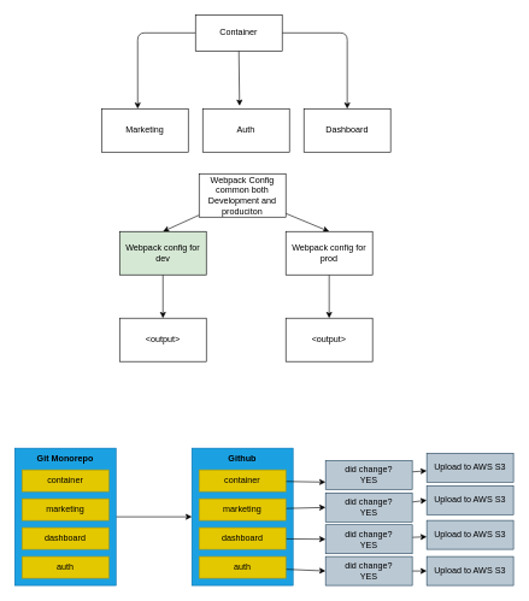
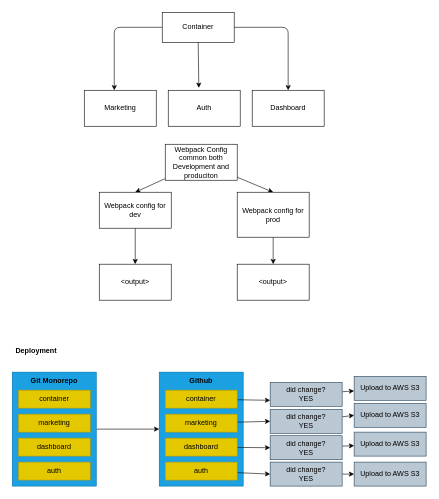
- <mxCell id="13" value="Webpack config for dev" style="whiteSpace=wrap;html=1;fillColor=#d5e8d4;" parent="1" vertex="1"><mxGeometry x="165" y="320" width="120" height="60" as="geometry" /></mxCell>
+ <mxCell id="13" value="Webpack config for dev" style="whiteSpace=wrap;html=1;" parent="1" vertex="1"><mxGeometry x="165" y="320" width="120" height="60" as="geometry" /></mxCell>
- <mxCell id="15" value="Webpack config for prod" style="whiteSpace=wrap;html=1;" parent="1" vertex="1"><mxGeometry x="395" y="320" width="120" height="60" as="geometry" /></mxCell>
+ <mxCell id="15" value="Webpack config for prod" style="whiteSpace=wrap;html=1;" parent="1" vertex="1"><mxGeometry x="395" y="320" width="120" height="75" as="geometry" /></mxCell>
+ <mxCell id="18" value="&lt;b&gt;Deployment&lt;/b&gt;" style="text;strokeColor=none;align=center;fillColor=none;html=1;verticalAlign=middle;whiteSpace=wrap;rounded=0;" parent="1" vertex="1"><mxGeometry x="30" y="570" width="60" height="30" as="geometry" /></mxCell>
